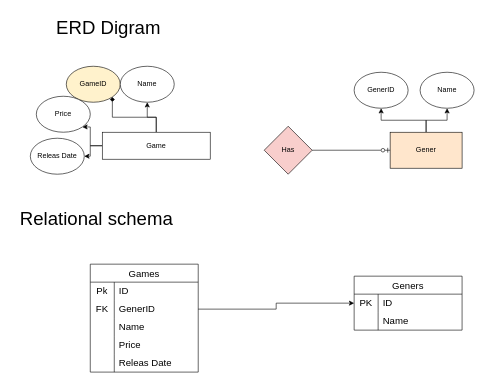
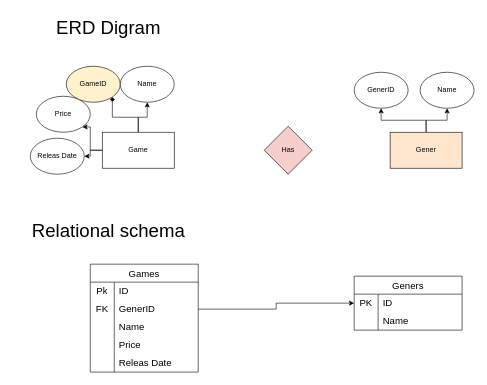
- <mxCell id="6" value="Game" style="rounded=0;whiteSpace=wrap;html=1;" parent="1" vertex="1"><mxGeometry x="170" y="220" width="180" height="45" as="geometry" /></mxCell>
+ <mxCell id="6" value="Game" style="rounded=0;whiteSpace=wrap;html=1;" parent="1" vertex="1"><mxGeometry x="170" y="220" width="120" height="60" as="geometry" /></mxCell>
- <mxCell id="10" style="edgeStyle=orthogonalEdgeStyle;rounded=0;orthogonalLoop=1;jettySize=auto;html=1;endArrow=ERzeroToOne;endFill=0;" parent="1" source="11" target="9" edge="1"><mxGeometry relative="1" as="geometry" /></mxCell>
- <mxCell id="19" value="&lt;font style=&quot;font-size: 31px;&quot;&gt;Relational schema&lt;/font&gt;" style="text;html=1;align=center;verticalAlign=middle;resizable=0;points=[];autosize=1;strokeColor=none;fillColor=none;" vertex="1" parent="1"><mxGeometry x="20" y="340" width="280" height="50" as="geometry" /></mxCell>
+ <mxCell id="19" value="&lt;font style=&quot;font-size: 31px;&quot;&gt;Relational schema&lt;/font&gt;" style="text;html=1;align=center;verticalAlign=middle;resizable=0;points=[];autosize=1;strokeColor=none;fillColor=none;" vertex="1" parent="1"><mxGeometry x="40" y="360" width="280" height="50" as="geometry" /></mxCell>
